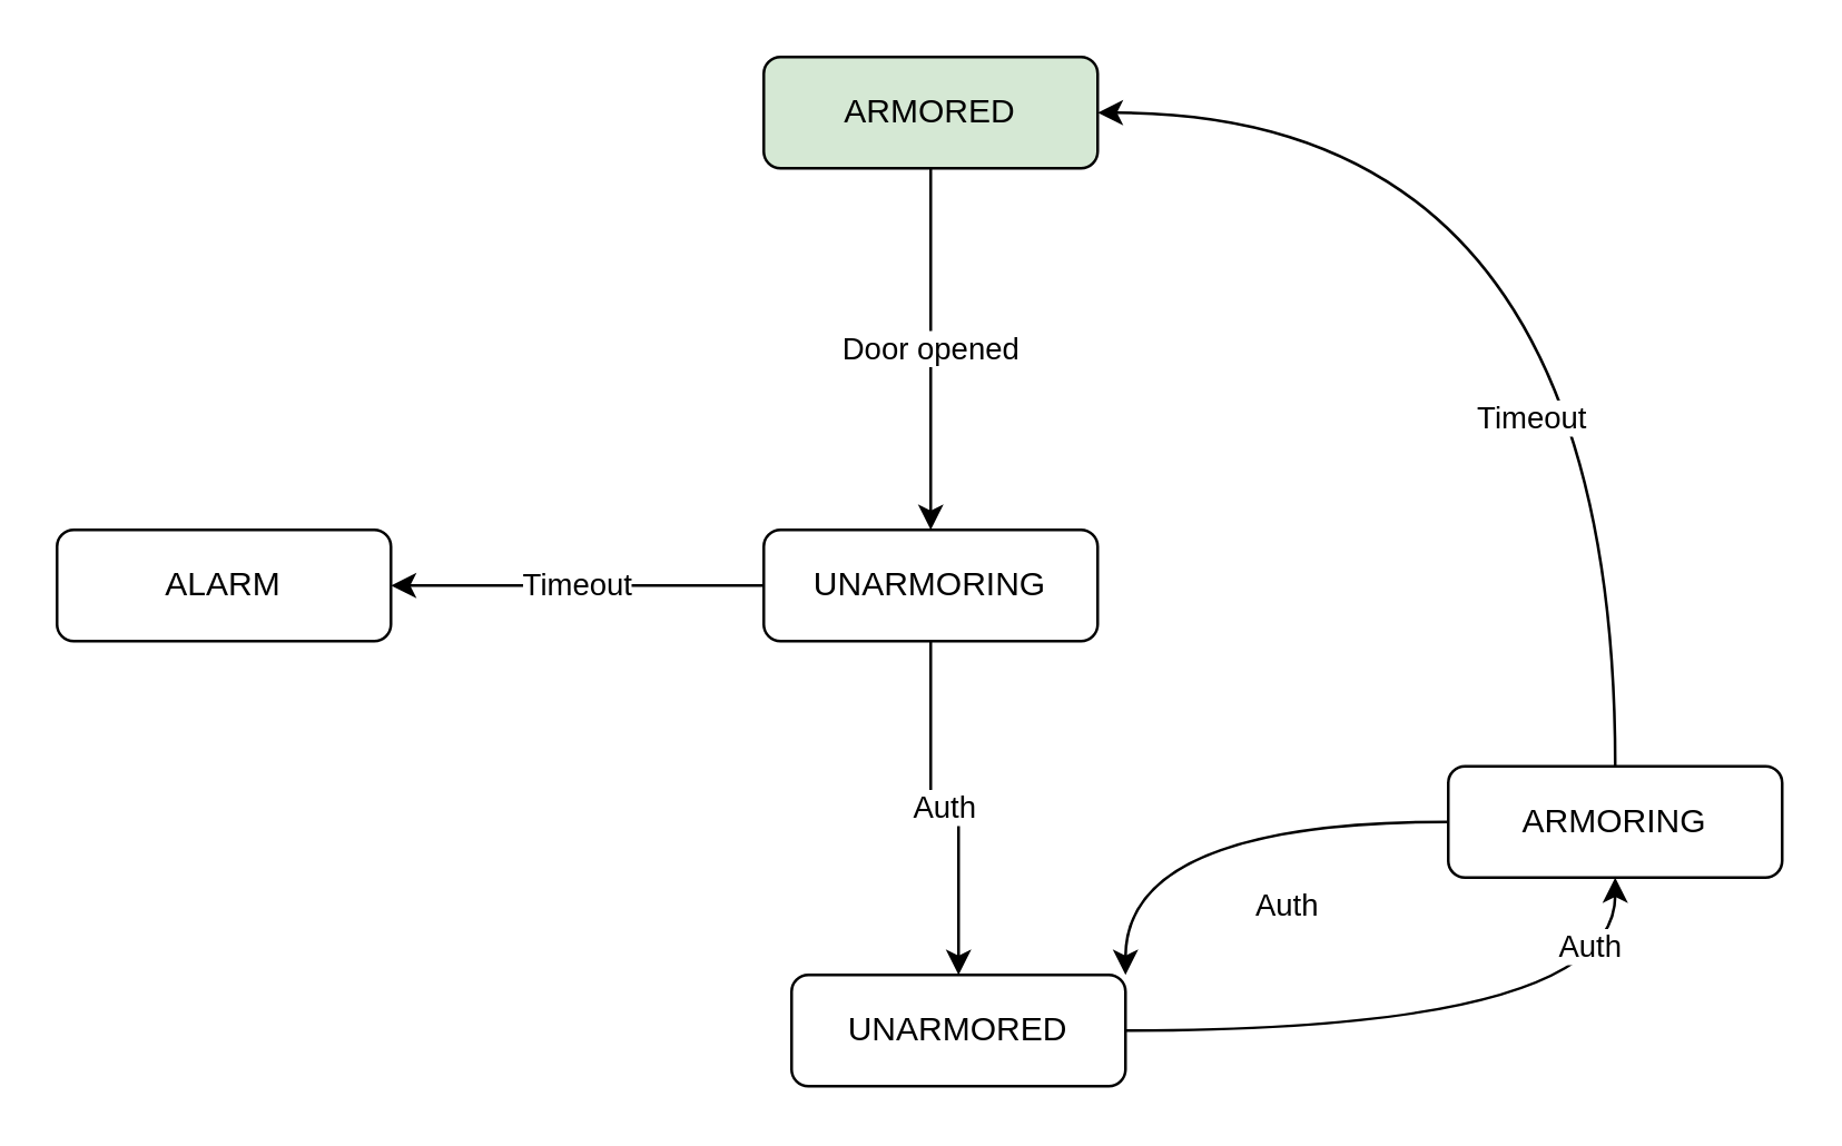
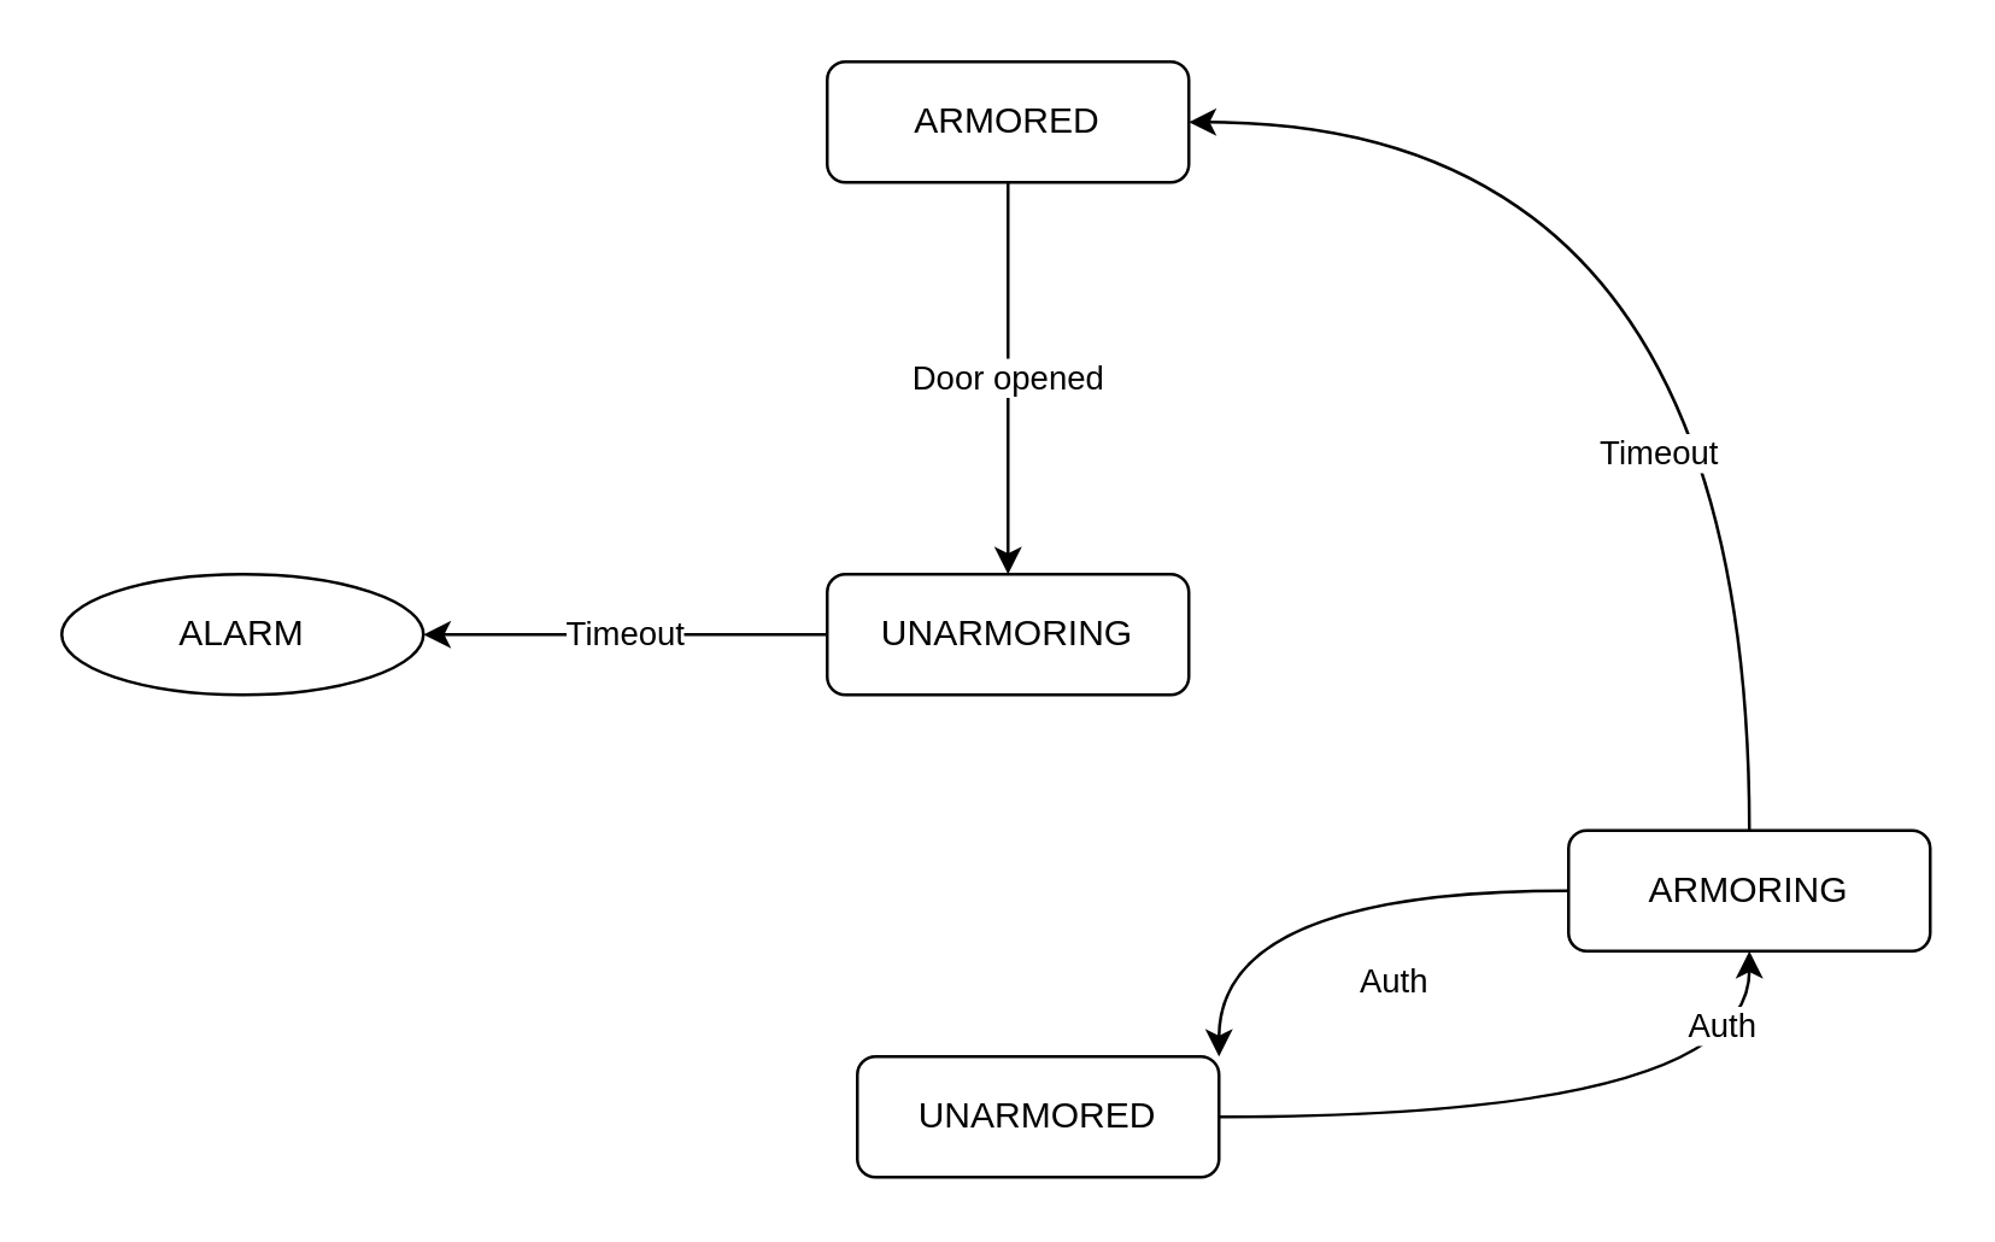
- <mxCell id="3" value="ARMORED" style="rounded=1;whiteSpace=wrap;html=1;fontSize=12;glass=0;strokeWidth=1;shadow=0;fillColor=#d5e8d4;" parent="1" vertex="1"><mxGeometry x="274" y="20" width="120" height="40" as="geometry" /></mxCell>
+ <mxCell id="3" value="ARMORED" style="rounded=1;whiteSpace=wrap;html=1;fontSize=12;glass=0;strokeWidth=1;shadow=0;" parent="1" vertex="1"><mxGeometry x="274" y="20" width="120" height="40" as="geometry" /></mxCell>
- <mxCell id="7" value="ALARM" style="rounded=1;whiteSpace=wrap;html=1;fontSize=12;glass=0;strokeWidth=1;shadow=0;" vertex="1" parent="1"><mxGeometry x="20" y="190" width="120" height="40" as="geometry" /></mxCell>
+ <mxCell id="7" value="ALARM" style="ellipse;whiteSpace=wrap;html=1;fontSize=12;glass=0;strokeWidth=1;shadow=0;" vertex="1" parent="1"><mxGeometry x="20" y="190" width="120" height="40" as="geometry" /></mxCell>
- <mxCell id="5" value="Auth" style="edgeStyle=orthogonalEdgeStyle;rounded=0;orthogonalLoop=1;jettySize=auto;html=1;entryX=0.5;entryY=0;entryDx=0;entryDy=0;" edge="1" parent="1" source="6" target="9"><mxGeometry relative="1" as="geometry" /></mxCell>
